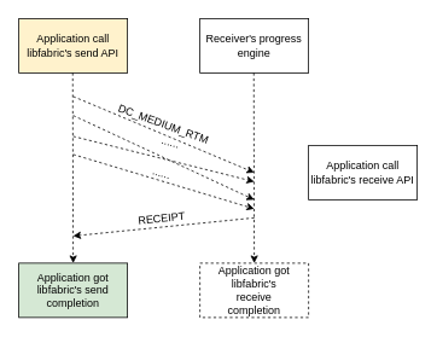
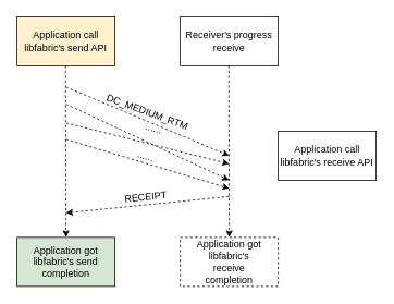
- <mxCell id="3" value="Receiver's progress engine" style="rounded=0;whiteSpace=wrap;html=1;" parent="1" vertex="1"><mxGeometry x="220" y="20" width="120" height="60" as="geometry" /></mxCell>
+ <mxCell id="3" value="Receiver's progress receive" style="rounded=0;whiteSpace=wrap;html=1;" parent="1" vertex="1"><mxGeometry x="220" y="20" width="120" height="60" as="geometry" /></mxCell>
